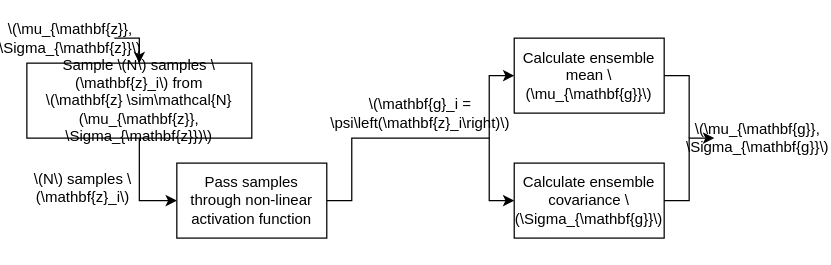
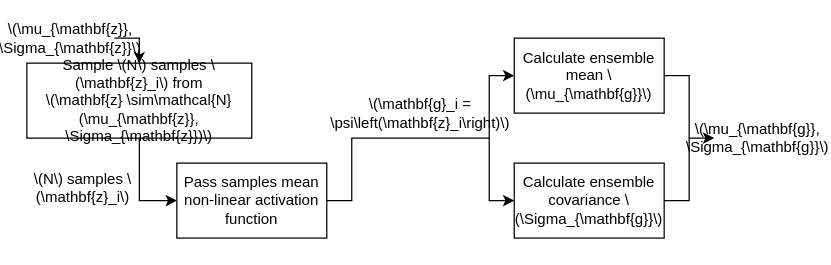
- <mxCell id="8" value="Pass samples through non-linear activation function" style="rounded=0;whiteSpace=wrap;html=1;" parent="1" vertex="1"><mxGeometry x="140" y="130" width="120" height="60" as="geometry" /></mxCell>
+ <mxCell id="8" value="Pass samples mean non-linear activation function" style="rounded=0;whiteSpace=wrap;html=1;" parent="1" vertex="1"><mxGeometry x="140" y="130" width="120" height="60" as="geometry" /></mxCell>
